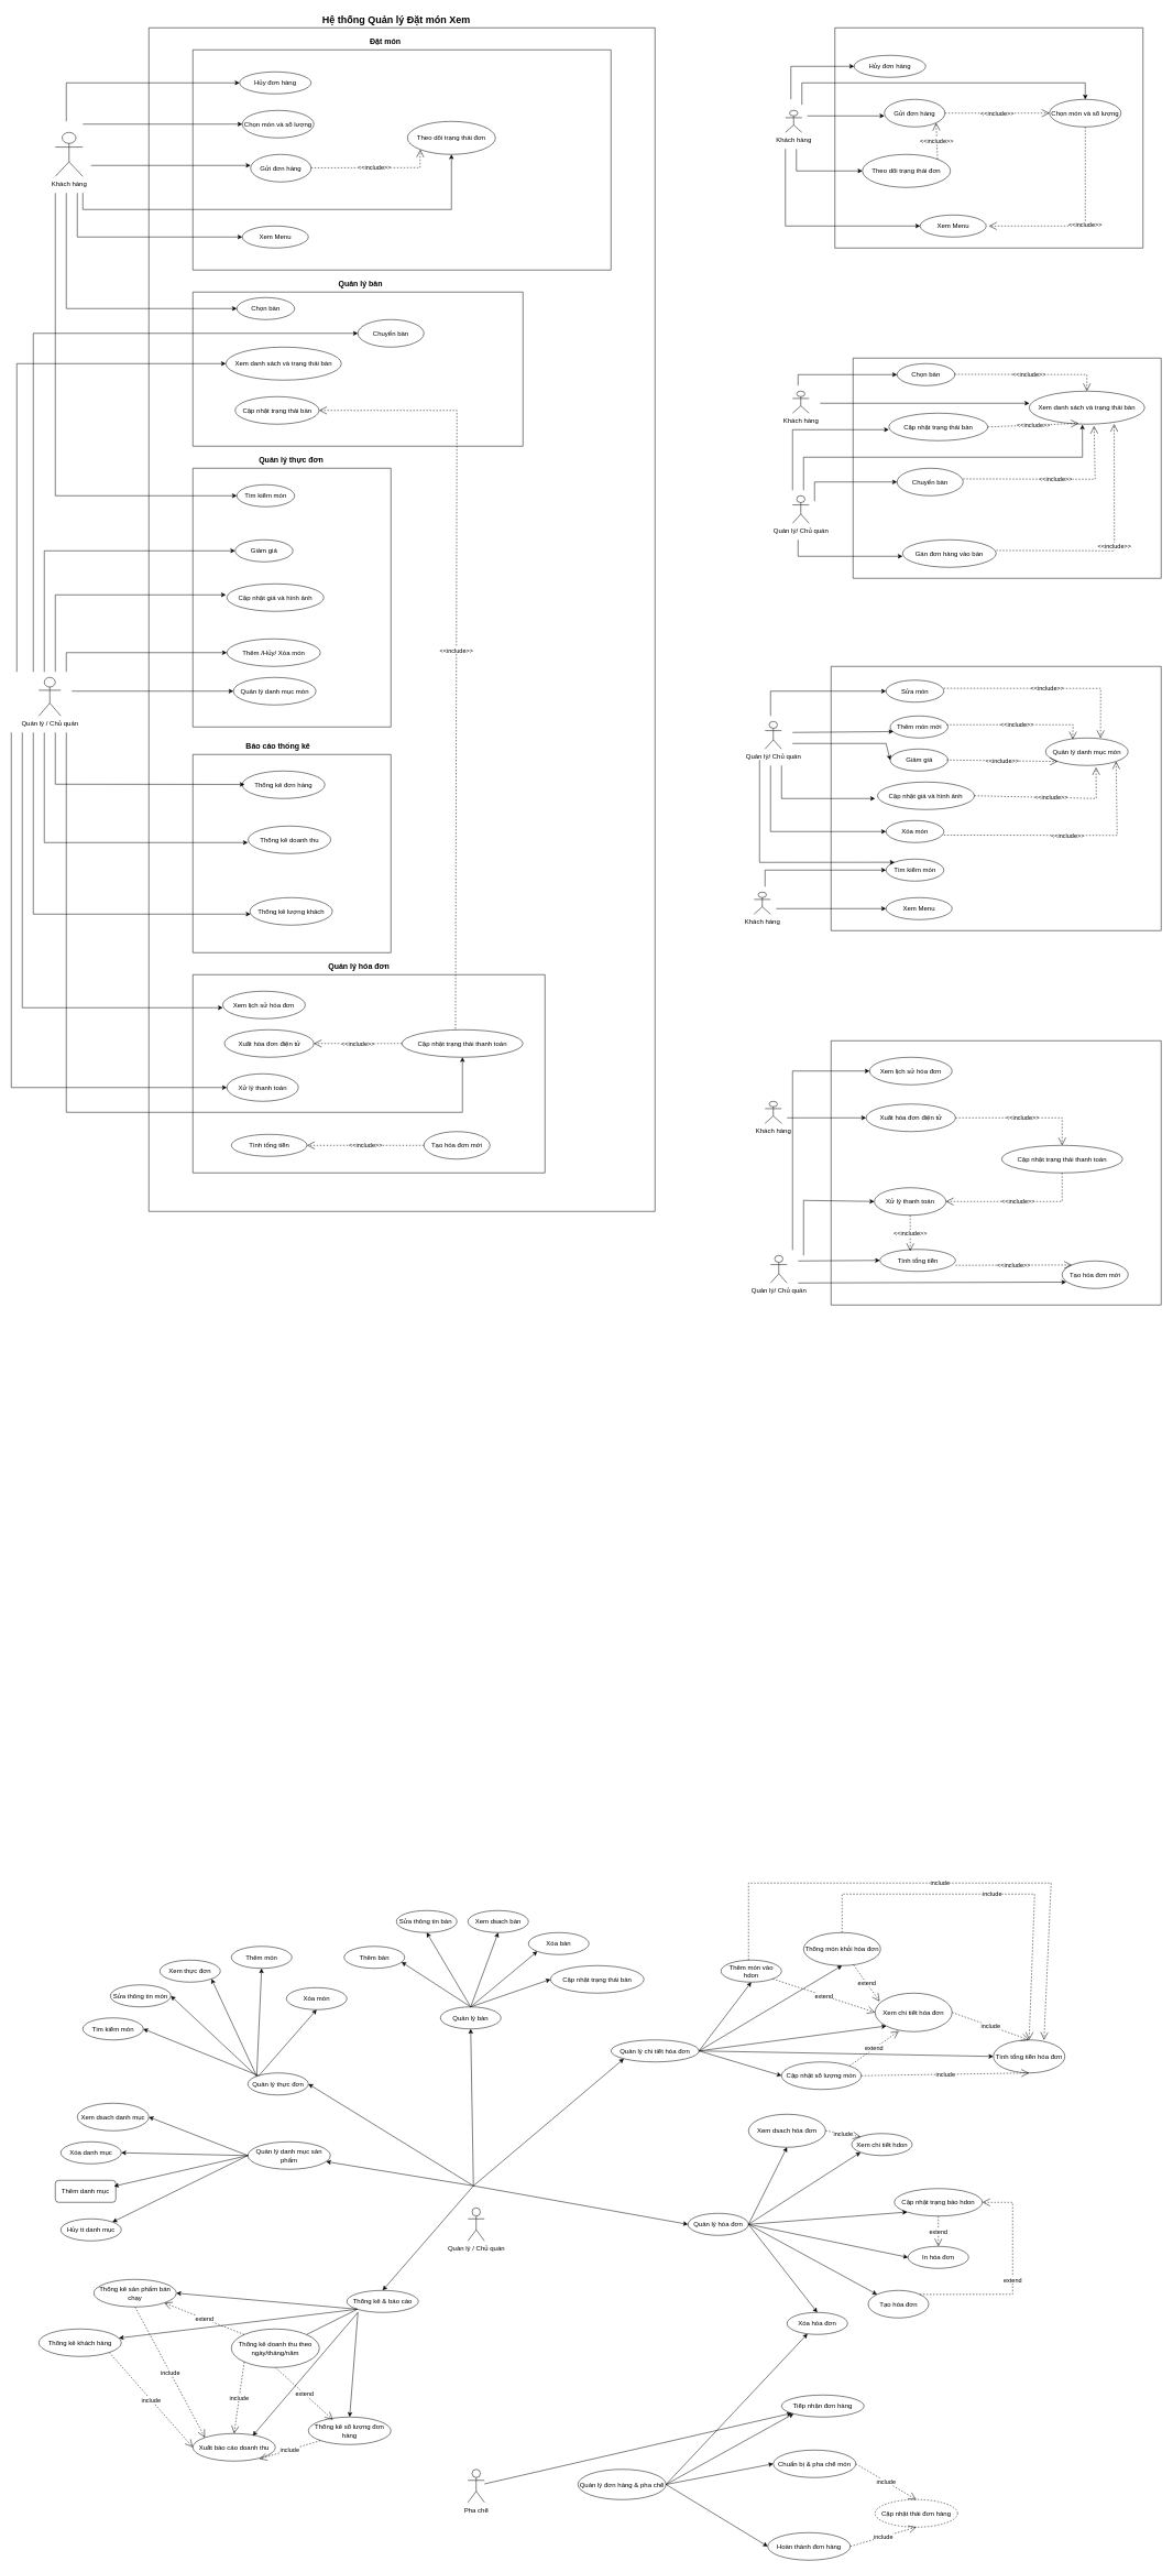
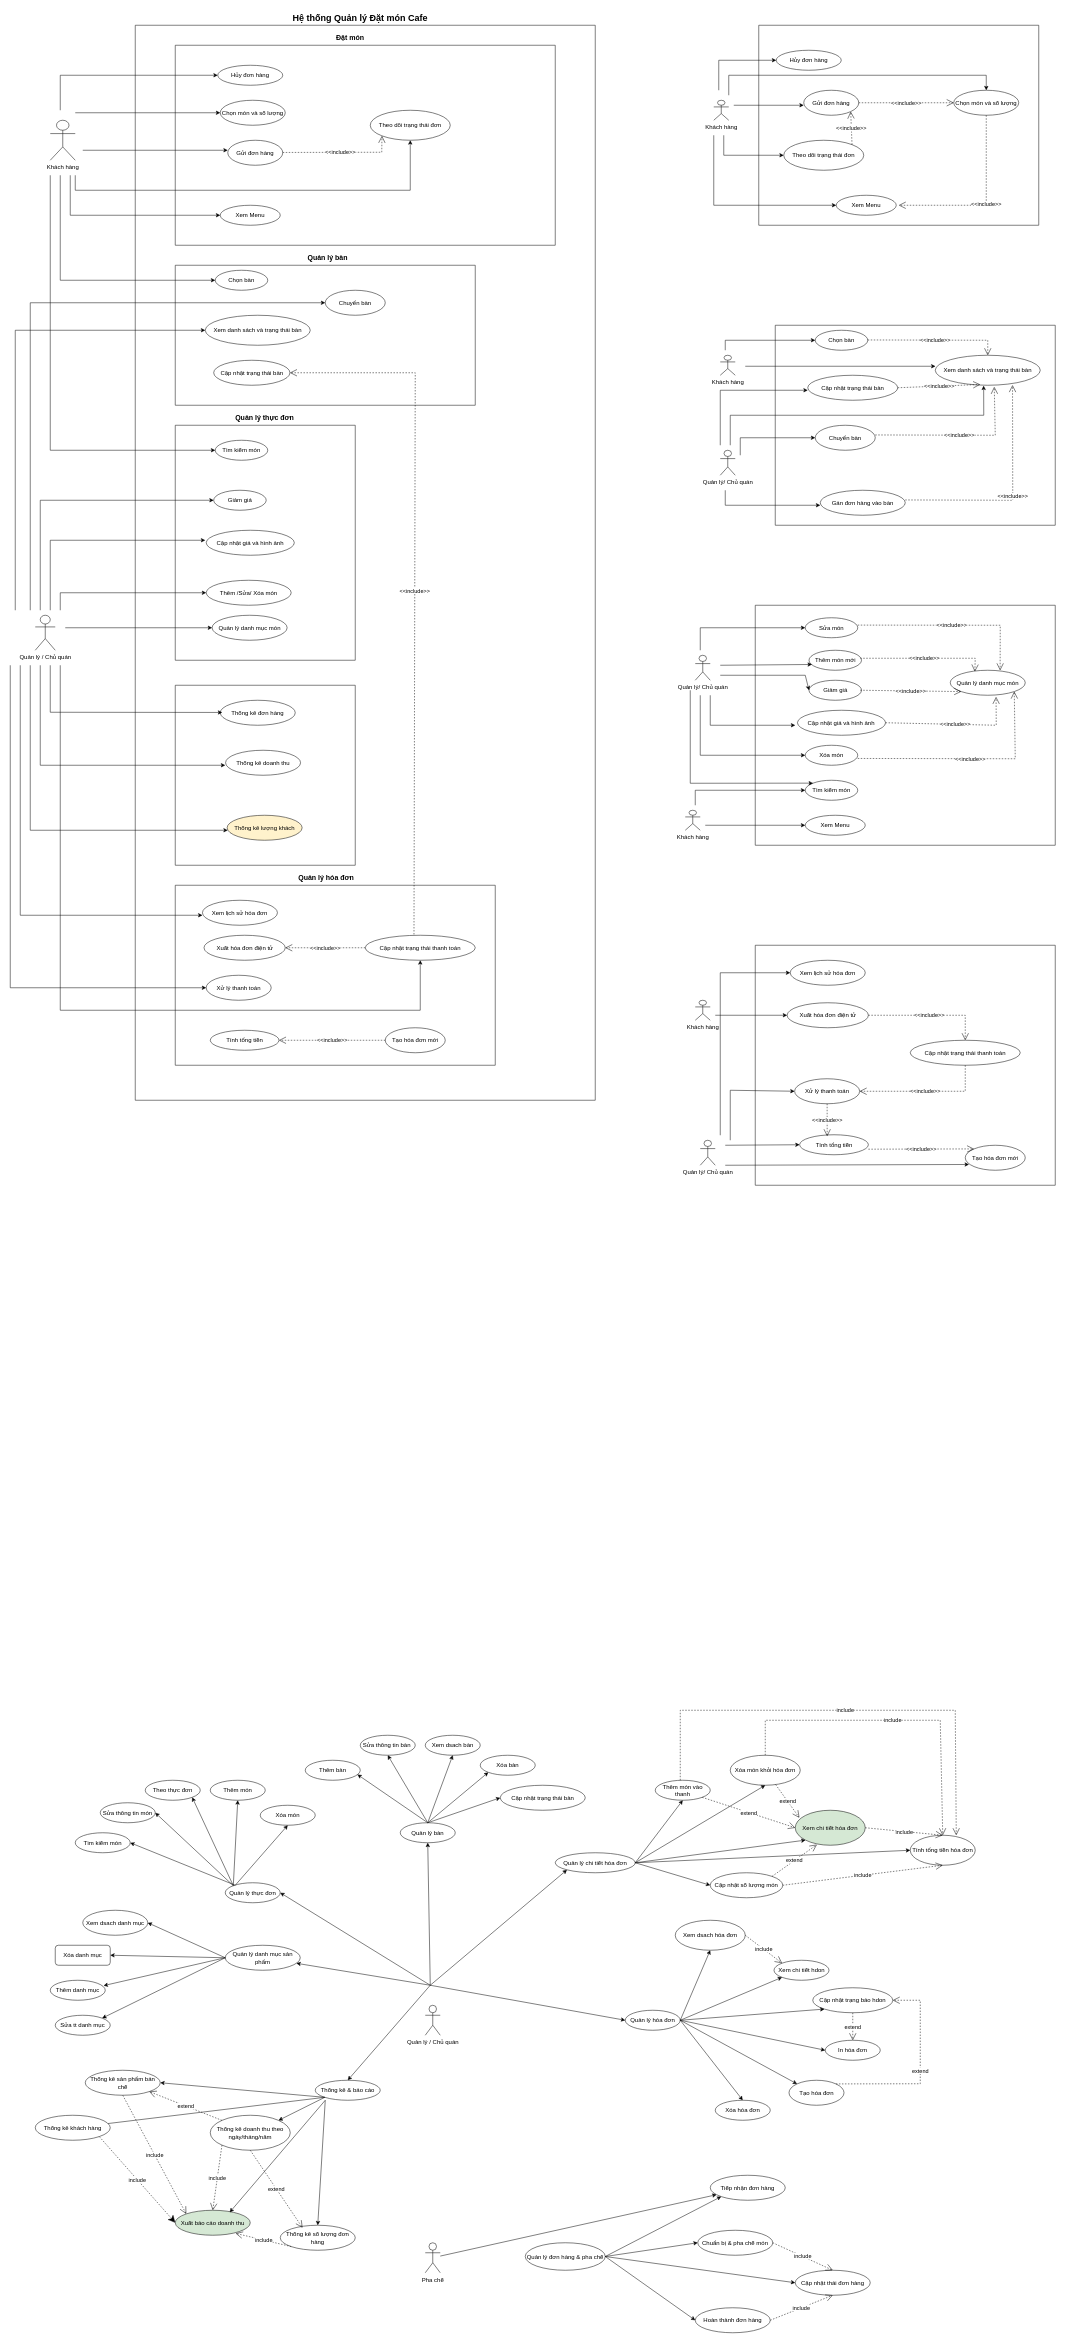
- <mxCell id="8" value="&lt;font style=&quot;font-size: 18px;&quot;&gt;&lt;b&gt;Hệ thống Quản lý Đặt món Xem&lt;/b&gt;&lt;/font&gt;" style="text;html=1;align=center;verticalAlign=middle;whiteSpace=wrap;rounded=0;" parent="1" vertex="1"><mxGeometry x="580" y="20" width="280" height="30" as="geometry" /></mxCell>
+ <mxCell id="8" value="&lt;font style=&quot;font-size: 18px;&quot;&gt;&lt;b&gt;Hệ thống Quản lý Đặt món Cafe&lt;/b&gt;&lt;/font&gt;" style="text;html=1;align=center;verticalAlign=middle;whiteSpace=wrap;rounded=0;" parent="1" vertex="1"><mxGeometry x="580" y="20" width="280" height="30" as="geometry" /></mxCell>
- <mxCell id="43" value="Thêm /Hủy/ Xóa món" style="ellipse;whiteSpace=wrap;html=1;" parent="1" vertex="1"><mxGeometry x="411.88" y="1160" width="170" height="50" as="geometry" /></mxCell>
+ <mxCell id="43" value="Thêm /Sửa/ Xóa món" style="ellipse;whiteSpace=wrap;html=1;" parent="1" vertex="1"><mxGeometry x="411.88" y="1160" width="170" height="50" as="geometry" /></mxCell>
- <mxCell id="64" value="&lt;font style=&quot;font-size: 14px;&quot;&gt;&lt;b&gt;Báo cáo thống kê&lt;/b&gt;&lt;/font&gt;" style="text;html=1;align=center;verticalAlign=middle;whiteSpace=wrap;rounded=0;" parent="1" vertex="1"><mxGeometry x="426.88" y="1340" width="156.25" height="30" as="geometry" /></mxCell>
- <mxCell id="56" value="Thống kê lượng khách" style="ellipse;whiteSpace=wrap;html=1;" parent="1" vertex="1"><mxGeometry x="453.75" y="1630" width="150" height="50" as="geometry" /></mxCell>
+ <mxCell id="56" value="Thống kê lượng khách" style="ellipse;whiteSpace=wrap;html=1;fillColor=#fff2cc;" parent="1" vertex="1"><mxGeometry x="453.75" y="1630" width="150" height="50" as="geometry" /></mxCell>
- <mxCell id="195" value="Thống món khỏi hóa đơn" style="ellipse;whiteSpace=wrap;html=1;" vertex="1" parent="1"><mxGeometry x="1460" y="3510" width="140" height="60" as="geometry" /></mxCell>
+ <mxCell id="195" value="Xóa món khỏi hóa đơn" style="ellipse;whiteSpace=wrap;html=1;" vertex="1" parent="1"><mxGeometry x="1460" y="3510" width="140" height="60" as="geometry" /></mxCell>
- <mxCell id="184" value="Thêm món" style="ellipse;whiteSpace=wrap;html=1;" vertex="1" parent="1"><mxGeometry x="420" y="3535" width="110" height="40" as="geometry" /></mxCell>
+ <mxCell id="184" value="Thêm món" style="ellipse;whiteSpace=wrap;html=1;" vertex="1" parent="1"><mxGeometry x="420" y="3560" width="110" height="40" as="geometry" /></mxCell>
- <mxCell id="179" value="Thêm bàn" style="ellipse;whiteSpace=wrap;html=1;" vertex="1" parent="1"><mxGeometry x="625" y="3535" width="110" height="40" as="geometry" /></mxCell>
+ <mxCell id="179" value="Thêm bàn" style="ellipse;whiteSpace=wrap;html=1;" vertex="1" parent="1"><mxGeometry x="610" y="3520" width="110" height="40" as="geometry" /></mxCell>
- <mxCell id="181" value="Xem thực đơn" style="ellipse;whiteSpace=wrap;html=1;" vertex="1" parent="1"><mxGeometry x="290" y="3560" width="110" height="40" as="geometry" /></mxCell>
+ <mxCell id="181" value="Theo thực đơn" style="ellipse;whiteSpace=wrap;html=1;" vertex="1" parent="1"><mxGeometry x="290" y="3560" width="110" height="40" as="geometry" /></mxCell>
- <mxCell id="196" value="Thêm món vào hdon" style="ellipse;whiteSpace=wrap;html=1;" vertex="1" parent="1"><mxGeometry x="1310" y="3560" width="110" height="40" as="geometry" /></mxCell>
+ <mxCell id="196" value="Thêm món vào thanh" style="ellipse;whiteSpace=wrap;html=1;" vertex="1" parent="1"><mxGeometry x="1310" y="3560" width="110" height="40" as="geometry" /></mxCell>
- <mxCell id="198" value="Xem chi tiết hóa đơn" style="ellipse;whiteSpace=wrap;html=1;" vertex="1" parent="1"><mxGeometry x="1590" y="3620" width="140" height="70" as="geometry" /></mxCell>
+ <mxCell id="198" value="Xem chi tiết hóa đơn" style="ellipse;whiteSpace=wrap;html=1;fillColor=#d5e8d4;" vertex="1" parent="1"><mxGeometry x="1590" y="3620" width="140" height="70" as="geometry" /></mxCell>
- <mxCell id="199" value="Tính tổng tiền hóa đơn" style="ellipse;whiteSpace=wrap;html=1;" vertex="1" parent="1"><mxGeometry x="1805" y="3705" width="130" height="60" as="geometry" /></mxCell>
+ <mxCell id="199" value="Tính tổng tiền hóa đơn" style="ellipse;whiteSpace=wrap;html=1;" vertex="1" parent="1"><mxGeometry x="1820" y="3670" width="130" height="60" as="geometry" /></mxCell>
- <mxCell id="185" value="Xem dsach danh mục" style="ellipse;whiteSpace=wrap;html=1;" vertex="1" parent="1"><mxGeometry x="140" y="3820" width="130" height="50" as="geometry" /></mxCell>
+ <mxCell id="185" value="Xem dsach danh mục" style="ellipse;whiteSpace=wrap;html=1;" vertex="1" parent="1"><mxGeometry x="165" y="3820" width="130" height="50" as="geometry" /></mxCell>
- <mxCell id="189" value="Xem dsach hóa đơn" style="ellipse;whiteSpace=wrap;html=1;" vertex="1" parent="1"><mxGeometry x="1360" y="3840" width="140" height="60" as="geometry" /></mxCell>
+ <mxCell id="189" value="Xem dsach hóa đơn" style="ellipse;whiteSpace=wrap;html=1;" vertex="1" parent="1"><mxGeometry x="1350" y="3840" width="140" height="60" as="geometry" /></mxCell>
- <mxCell id="190" value="Xem chi tiết hdon" style="ellipse;whiteSpace=wrap;html=1;" vertex="1" parent="1"><mxGeometry x="1547.5" y="3875" width="110" height="40" as="geometry" /></mxCell>
+ <mxCell id="190" value="Xem chi tiết hdon" style="ellipse;whiteSpace=wrap;html=1;" vertex="1" parent="1"><mxGeometry x="1547.5" y="3920" width="110" height="40" as="geometry" /></mxCell>
- <mxCell id="186" value="Xóa danh mục" style="ellipse;whiteSpace=wrap;html=1;" vertex="1" parent="1"><mxGeometry x="110" y="3890" width="110" height="40" as="geometry" /></mxCell>
+ <mxCell id="186" value="Xóa danh mục" style="whiteSpace=wrap;html=1;rounded=1;" vertex="1" parent="1"><mxGeometry x="110" y="3890" width="110" height="40" as="geometry" /></mxCell>
- <mxCell id="187" value="Thêm danh mục" style="whiteSpace=wrap;html=1;rounded=1;" vertex="1" parent="1"><mxGeometry x="100" y="3960" width="110" height="40" as="geometry" /></mxCell>
+ <mxCell id="187" value="Thêm danh mục" style="ellipse;whiteSpace=wrap;html=1;" vertex="1" parent="1"><mxGeometry x="100" y="3960" width="110" height="40" as="geometry" /></mxCell>
- <mxCell id="188" value="Hủy tt danh mục" style="ellipse;whiteSpace=wrap;html=1;" vertex="1" parent="1"><mxGeometry x="110" y="4030" width="110" height="40" as="geometry" /></mxCell>
+ <mxCell id="188" value="Sửa tt danh mục" style="ellipse;whiteSpace=wrap;html=1;" vertex="1" parent="1"><mxGeometry x="110" y="4030" width="110" height="40" as="geometry" /></mxCell>
- <mxCell id="201" value="Thống kê sản phẩm bán chạy" style="ellipse;whiteSpace=wrap;html=1;" vertex="1" parent="1"><mxGeometry x="170" y="4140" width="150" height="50" as="geometry" /></mxCell>
+ <mxCell id="201" value="Thống kê sản phẩm bán chế" style="ellipse;whiteSpace=wrap;html=1;" vertex="1" parent="1"><mxGeometry x="170" y="4140" width="150" height="50" as="geometry" /></mxCell>
- <mxCell id="226" value="" style="endArrow=none;html=1;rounded=0;exitX=0;exitY=1;exitDx=0;exitDy=0;entryX=1;entryY=0;entryDx=0;entryDy=0;" edge="1" parent="1" source="170" target="200"><mxGeometry width="50" height="50" relative="1" as="geometry"><mxPoint x="520" y="4180" as="sourcePoint" /><mxPoint x="570" y="4130" as="targetPoint" /></mxGeometry></mxCell>
+ <mxCell id="226" value="" style="endArrow=classic;html=1;rounded=0;exitX=0;exitY=1;exitDx=0;exitDy=0;entryX=1;entryY=0;entryDx=0;entryDy=0;" edge="1" parent="1" source="170" target="200"><mxGeometry width="50" height="50" relative="1" as="geometry"><mxPoint x="520" y="4180" as="sourcePoint" /><mxPoint x="570" y="4130" as="targetPoint" /></mxGeometry></mxCell>
- <mxCell id="228" value="" style="endArrow=classic;html=1;rounded=0;exitX=0;exitY=1;exitDx=0;exitDy=0;" edge="1" parent="1" source="170" target="203"><mxGeometry width="50" height="50" relative="1" as="geometry"><mxPoint x="650" y="4190" as="sourcePoint" /><mxPoint x="330" y="4175" as="targetPoint" /></mxGeometry></mxCell>
+ <mxCell id="228" value="" style="endArrow=none;html=1;rounded=0;exitX=0;exitY=1;exitDx=0;exitDy=0;" edge="1" parent="1" source="170" target="203"><mxGeometry width="50" height="50" relative="1" as="geometry"><mxPoint x="650" y="4190" as="sourcePoint" /><mxPoint x="330" y="4175" as="targetPoint" /></mxGeometry></mxCell>
- <mxCell id="249" value="" style="endArrow=classic;html=1;rounded=0;exitX=1;exitY=0.5;exitDx=0;exitDy=0;" edge="1" parent="1" source="205" target="194"><mxGeometry width="50" height="50" relative="1" as="geometry"><mxPoint x="1680" y="4580" as="sourcePoint" /><mxPoint x="1730" y="4530" as="targetPoint" /></mxGeometry></mxCell>
+ <mxCell id="249" value="" style="endArrow=classic;html=1;rounded=0;exitX=1;exitY=0.5;exitDx=0;exitDy=0;entryX=0;entryY=0.5;entryDx=0;entryDy=0;" edge="1" parent="1" source="205" target="244"><mxGeometry width="50" height="50" relative="1" as="geometry"><mxPoint x="1680" y="4580" as="sourcePoint" /><mxPoint x="1730" y="4530" as="targetPoint" /></mxGeometry></mxCell>
- <mxCell id="245" value="Tiếp nhận đơn hàng" style="ellipse;whiteSpace=wrap;html=1;" vertex="1" parent="1"><mxGeometry x="1420" y="4350" width="150" height="40" as="geometry" /></mxCell>
+ <mxCell id="245" value="Tiếp nhận đơn hàng" style="ellipse;whiteSpace=wrap;html=1;" vertex="1" parent="1"><mxGeometry x="1420" y="4350" width="150" height="50" as="geometry" /></mxCell>
- <mxCell id="202" value="Thống kê số lượng đơn hàng" style="ellipse;whiteSpace=wrap;html=1;" vertex="1" parent="1"><mxGeometry x="560" y="4390" width="150" height="50" as="geometry" /></mxCell>
+ <mxCell id="202" value="Thống kê số lượng đơn hàng" style="ellipse;whiteSpace=wrap;html=1;" vertex="1" parent="1"><mxGeometry x="560" y="4450" width="150" height="50" as="geometry" /></mxCell>
- <mxCell id="263" value="include" style="endArrow=open;endSize=12;dashed=1;html=1;rounded=0;exitX=1;exitY=1;exitDx=0;exitDy=0;entryX=0;entryY=0.5;entryDx=0;entryDy=0;" edge="1" parent="1" source="203" target="204"><mxGeometry width="160" relative="1" as="geometry"><mxPoint x="210" y="4280" as="sourcePoint" /><mxPoint x="330" y="4335" as="targetPoint" /></mxGeometry></mxCell>
+ <mxCell id="263" value="include" style="endArrow=classic;endSize=12;dashed=1;html=1;rounded=0;exitX=1;exitY=1;exitDx=0;exitDy=0;entryX=0;entryY=0.5;entryDx=0;entryDy=0;" edge="1" parent="1" source="203" target="204"><mxGeometry width="160" relative="1" as="geometry"><mxPoint x="210" y="4280" as="sourcePoint" /><mxPoint x="330" y="4335" as="targetPoint" /></mxGeometry></mxCell>
- <mxCell id="204" value="Xuất báo cáo doanh thu" style="ellipse;whiteSpace=wrap;html=1;" vertex="1" parent="1"><mxGeometry x="350" y="4420" width="150" height="50" as="geometry" /></mxCell>
+ <mxCell id="204" value="Xuất báo cáo doanh thu" style="ellipse;whiteSpace=wrap;html=1;fillColor=#d5e8d4;" vertex="1" parent="1"><mxGeometry x="350" y="4420" width="150" height="50" as="geometry" /></mxCell>
- <mxCell id="242" value="Chuẩn bị &amp;amp; pha chế món" style="ellipse;whiteSpace=wrap;html=1;" vertex="1" parent="1"><mxGeometry x="1405" y="4450" width="150" height="50" as="geometry" /></mxCell>
+ <mxCell id="242" value="Chuẩn bị &amp;amp; pha chế món" style="ellipse;whiteSpace=wrap;html=1;" vertex="1" parent="1"><mxGeometry x="1395" y="4460" width="150" height="50" as="geometry" /></mxCell>
- <mxCell id="244" value="Cập nhật thái đơn hàng" style="ellipse;whiteSpace=wrap;html=1;dashed=1;" vertex="1" parent="1"><mxGeometry x="1590" y="4540" width="150" height="50" as="geometry" /></mxCell>
+ <mxCell id="244" value="Cập nhật thái đơn hàng" style="ellipse;whiteSpace=wrap;html=1;" vertex="1" parent="1"><mxGeometry x="1590" y="4540" width="150" height="50" as="geometry" /></mxCell>
- <mxCell id="243" value="Hoàn thành đơn hàng" style="ellipse;whiteSpace=wrap;html=1;" vertex="1" parent="1"><mxGeometry x="1395" y="4600" width="150" height="50" as="geometry" /></mxCell>
+ <mxCell id="243" value="Hoàn thành đơn hàng" style="ellipse;whiteSpace=wrap;html=1;" vertex="1" parent="1"><mxGeometry x="1390" y="4615" width="150" height="50" as="geometry" /></mxCell>
